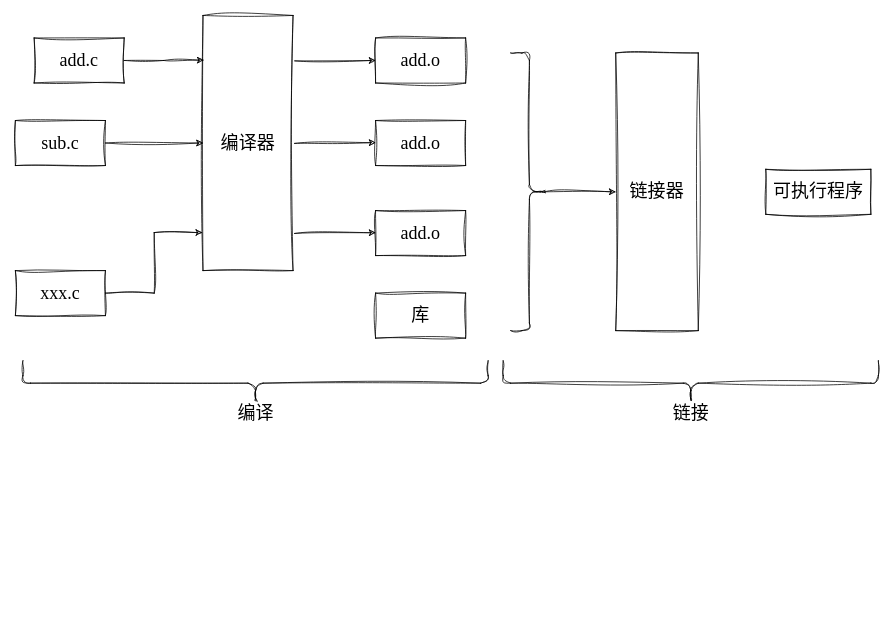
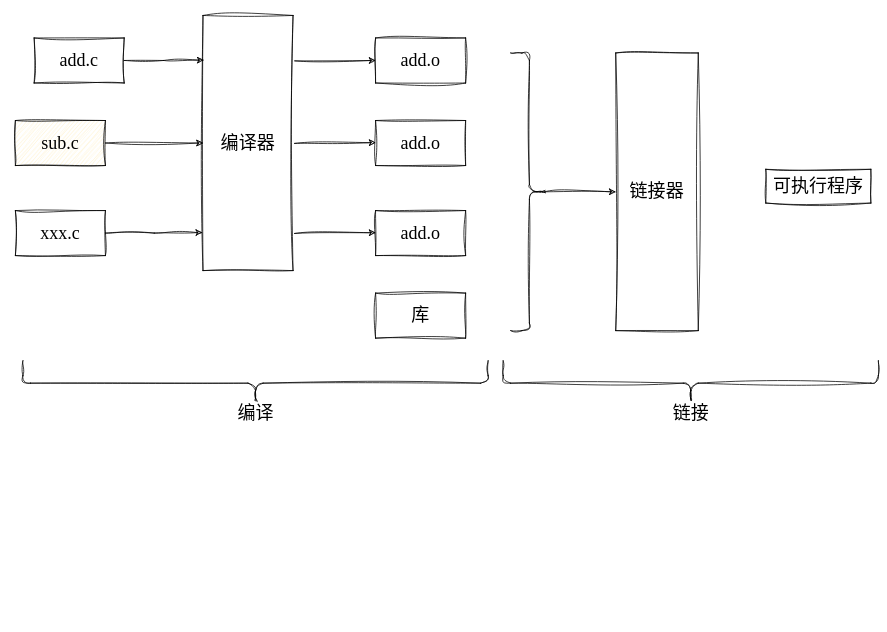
- <mxCell id="5" value="&lt;font style=&quot;font-size: 24px;&quot;&gt;sub.c&lt;/font&gt;" style="rounded=0;whiteSpace=wrap;html=1;sketch=1;hachureGap=4;jiggle=2;curveFitting=1;fontFamily=Architects Daughter;fontSource=https%3A%2F%2Ffonts.googleapis.com%2Fcss%3Ffamily%3DArchitects%2BDaughter;" parent="1" vertex="1"><mxGeometry x="20" y="160" width="120" height="60" as="geometry" /></mxCell>
+ <mxCell id="5" value="&lt;font style=&quot;font-size: 24px;&quot;&gt;sub.c&lt;/font&gt;" style="rounded=0;whiteSpace=wrap;html=1;sketch=1;hachureGap=4;jiggle=2;curveFitting=1;fontFamily=Architects Daughter;fontSource=https%3A%2F%2Ffonts.googleapis.com%2Fcss%3Ffamily%3DArchitects%2BDaughter;fillColor=#fff2cc;" parent="1" vertex="1"><mxGeometry x="20" y="160" width="120" height="60" as="geometry" /></mxCell>
- <mxCell id="21" value="&lt;font style=&quot;font-size: 24px;&quot;&gt;可执行程序&lt;/font&gt;" style="rounded=0;whiteSpace=wrap;html=1;sketch=1;hachureGap=4;jiggle=2;curveFitting=1;fontFamily=Architects Daughter;fontSource=https%3A%2F%2Ffonts.googleapis.com%2Fcss%3Ffamily%3DArchitects%2BDaughter;" parent="1" vertex="1"><mxGeometry x="1020" y="225" width="140" height="60" as="geometry" /></mxCell>
+ <mxCell id="21" value="&lt;font style=&quot;font-size: 24px;&quot;&gt;可执行程序&lt;/font&gt;" style="rounded=0;whiteSpace=wrap;html=1;sketch=1;hachureGap=4;jiggle=2;curveFitting=1;fontFamily=Architects Daughter;fontSource=https%3A%2F%2Ffonts.googleapis.com%2Fcss%3Ffamily%3DArchitects%2BDaughter;" parent="1" vertex="1"><mxGeometry x="1020" y="225" width="140" height="45" as="geometry" /></mxCell>
- <mxCell id="6" value="&lt;font style=&quot;font-size: 24px;&quot;&gt;xxx.c&lt;/font&gt;" style="rounded=0;whiteSpace=wrap;html=1;sketch=1;hachureGap=4;jiggle=2;curveFitting=1;fontFamily=Architects Daughter;fontSource=https%3A%2F%2Ffonts.googleapis.com%2Fcss%3Ffamily%3DArchitects%2BDaughter;" parent="1" vertex="1"><mxGeometry x="20" y="360" width="120" height="60" as="geometry" /></mxCell>
+ <mxCell id="6" value="&lt;font style=&quot;font-size: 24px;&quot;&gt;xxx.c&lt;/font&gt;" style="rounded=0;whiteSpace=wrap;html=1;sketch=1;hachureGap=4;jiggle=2;curveFitting=1;fontFamily=Architects Daughter;fontSource=https%3A%2F%2Ffonts.googleapis.com%2Fcss%3Ffamily%3DArchitects%2BDaughter;" parent="1" vertex="1"><mxGeometry x="20" y="280" width="120" height="60" as="geometry" /></mxCell>
